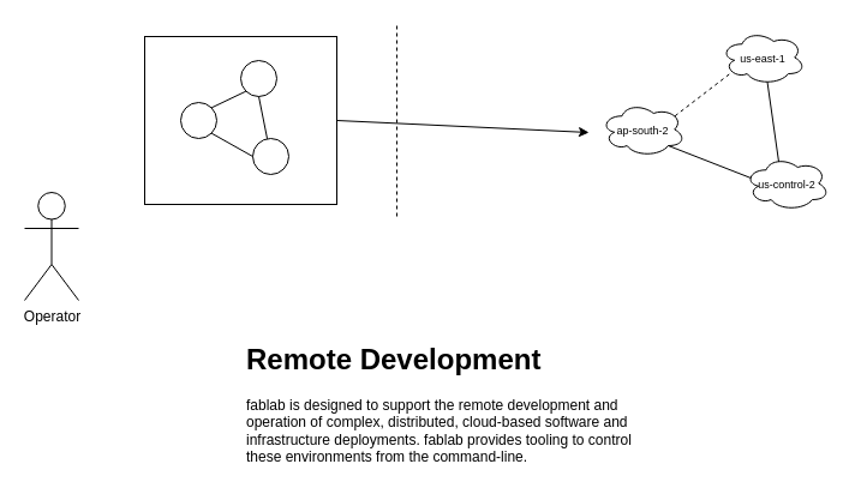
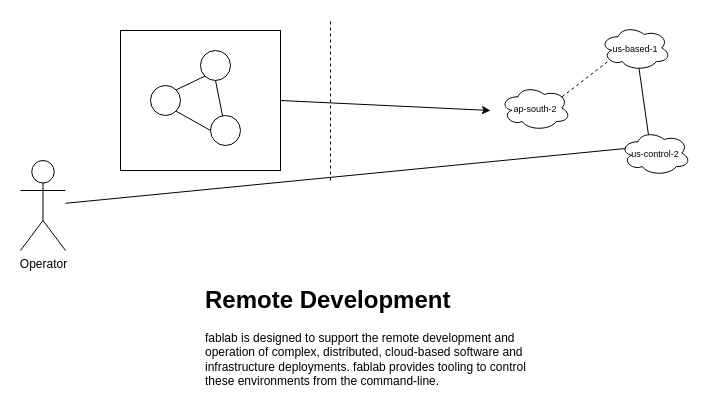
- <mxCell id="11" value="&lt;font style=&quot;font-size: 9px&quot;&gt;us-east-1&lt;/font&gt;" style="ellipse;shape=cloud;whiteSpace=wrap;html=1;fillColor=none;" parent="1" vertex="1"><mxGeometry x="600" y="25" width="70" height="45" as="geometry" /></mxCell>
+ <mxCell id="11" value="&lt;font style=&quot;font-size: 9px&quot;&gt;us-based-1&lt;/font&gt;" style="ellipse;shape=cloud;whiteSpace=wrap;html=1;fillColor=none;" parent="1" vertex="1"><mxGeometry x="600" y="25" width="70" height="45" as="geometry" /></mxCell>
- <mxCell id="16" value="" style="endArrow=none;html=1;strokeColor=#000000;entryX=0.8;entryY=0.8;entryDx=0;entryDy=0;entryPerimeter=0;exitX=0.07;exitY=0.4;exitDx=0;exitDy=0;exitPerimeter=0;" parent="1" source="13" target="12" edge="1"><mxGeometry width="50" height="50" relative="1" as="geometry"><mxPoint x="350" y="350" as="sourcePoint" /><mxPoint x="400" y="300" as="targetPoint" /></mxGeometry></mxCell>
+ <mxCell id="16" value="" style="endArrow=none;html=1;strokeColor=#000000;exitX=0.07;exitY=0.4;exitDx=0;exitDy=0;exitPerimeter=0;" parent="1" source="13" target="10" edge="1"><mxGeometry width="50" height="50" relative="1" as="geometry"><mxPoint x="350" y="350" as="sourcePoint" /><mxPoint x="400" y="300" as="targetPoint" /></mxGeometry></mxCell>
